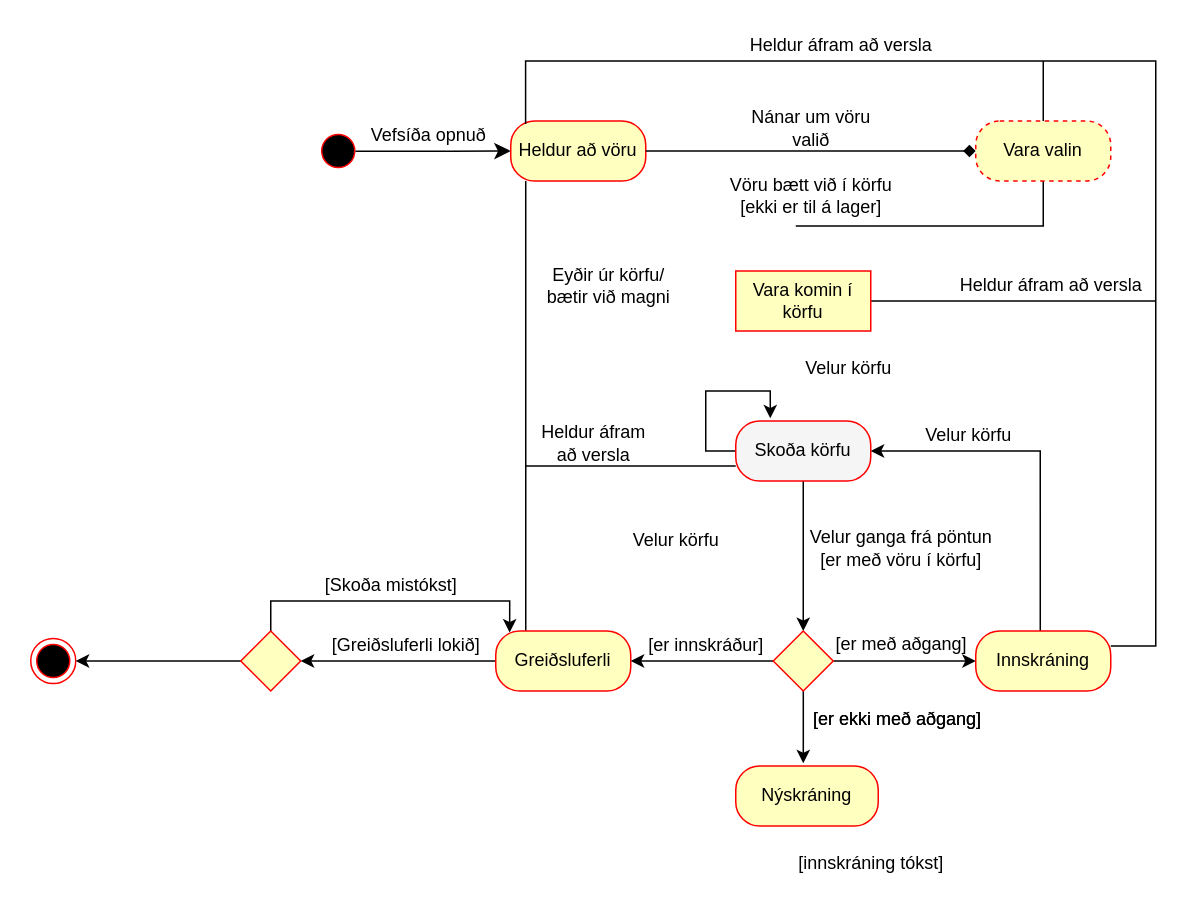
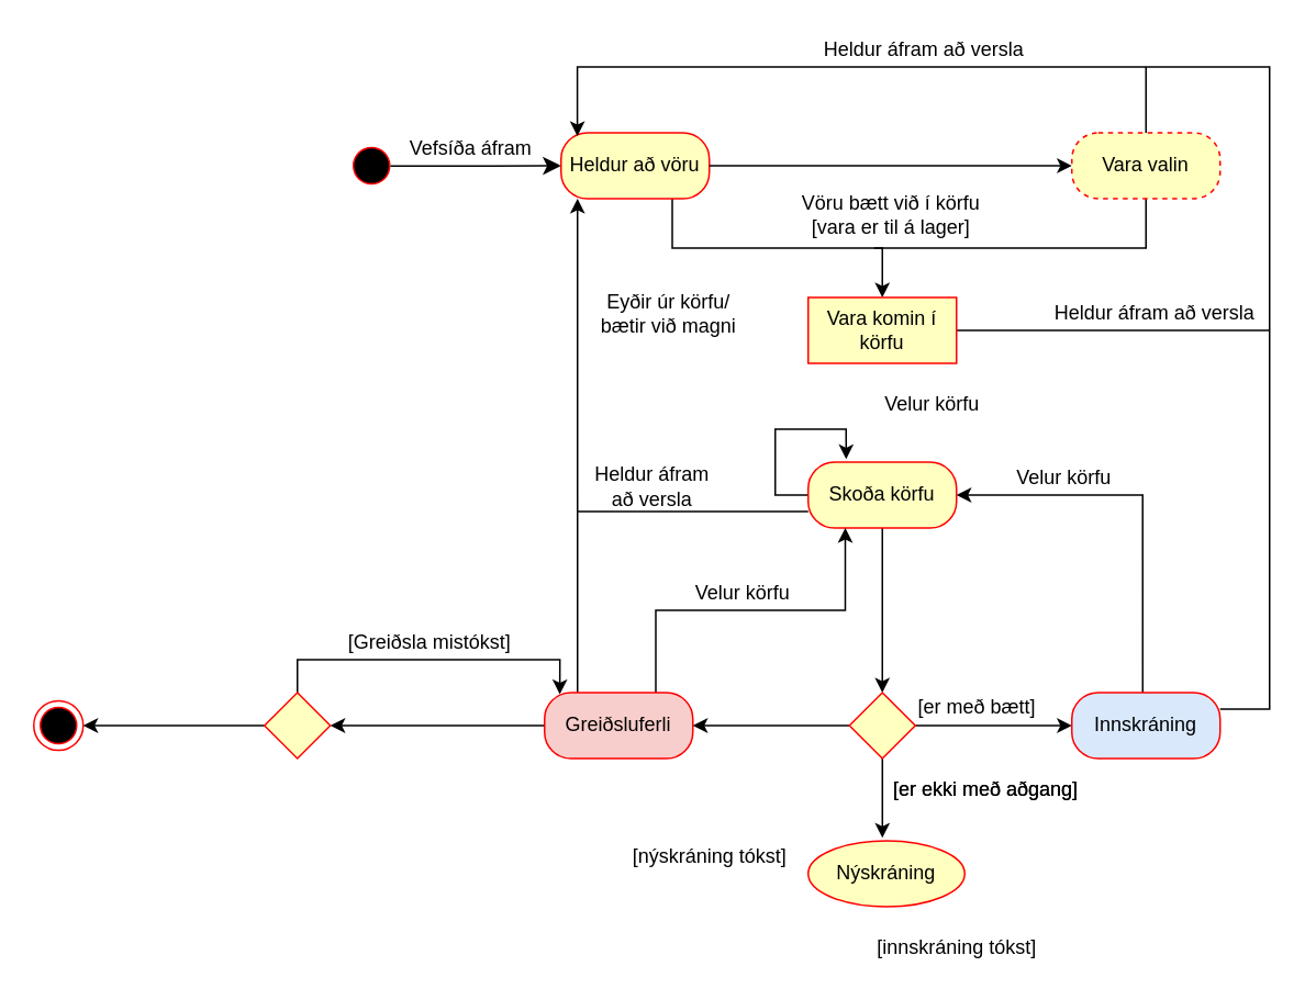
- <mxCell id="27" style="edgeStyle=orthogonalEdgeStyle;rounded=0;orthogonalLoop=1;jettySize=auto;html=1;exitX=1;exitY=0.25;exitDx=0;exitDy=0;entryX=0.11;entryY=0.05;entryDx=0;entryDy=0;entryPerimeter=0;endArrow=none;" parent="1" source="28" target="6" edge="1"><mxGeometry relative="1" as="geometry"><mxPoint x="660" y="120" as="targetPoint" /><Array as="points"><mxPoint x="770" y="430" /><mxPoint x="770" y="40" /><mxPoint x="350" y="40" /></Array></mxGeometry></mxCell>
+ <mxCell id="27" style="edgeStyle=orthogonalEdgeStyle;rounded=0;orthogonalLoop=1;jettySize=auto;html=1;exitX=1;exitY=0.25;exitDx=0;exitDy=0;entryX=0.11;entryY=0.05;entryDx=0;entryDy=0;entryPerimeter=0;" parent="1" source="28" target="6" edge="1"><mxGeometry relative="1" as="geometry"><mxPoint x="660" y="120" as="targetPoint" /><Array as="points"><mxPoint x="770" y="430" /><mxPoint x="770" y="40" /><mxPoint x="350" y="40" /></Array></mxGeometry></mxCell>
- <mxCell id="37" value="Nánar um vöru&lt;br&gt;valið" style="text;html=1;align=center;verticalAlign=middle;resizable=0;points=[];autosize=1;" parent="1" vertex="1"><mxGeometry x="490" y="70" width="100" height="30" as="geometry" /></mxCell>
- <mxCell id="42" value="Vefsíða opnuð" style="text;html=1;align=center;verticalAlign=middle;resizable=0;points=[];autosize=1;" parent="1" vertex="1"><mxGeometry x="240" y="80" width="90" height="20" as="geometry" /></mxCell>
+ <mxCell id="42" value="Vefsíða áfram" style="text;html=1;align=center;verticalAlign=middle;resizable=0;points=[];autosize=1;" parent="1" vertex="1"><mxGeometry x="240" y="80" width="90" height="20" as="geometry" /></mxCell>
- <mxCell id="36" style="edgeStyle=orthogonalEdgeStyle;rounded=0;orthogonalLoop=1;jettySize=auto;html=1;entryX=0;entryY=0.5;entryDx=0;entryDy=0;endArrow=diamond;endFill=1;strokeColor=#000000;" parent="1" source="6" target="40" edge="1"><mxGeometry relative="1" as="geometry"><mxPoint x="515" y="100" as="targetPoint" /><mxPoint x="430" y="100" as="sourcePoint" /></mxGeometry></mxCell>
+ <mxCell id="36" style="edgeStyle=orthogonalEdgeStyle;rounded=0;orthogonalLoop=1;jettySize=auto;html=1;entryX=0;entryY=0.5;entryDx=0;entryDy=0;endArrow=classic;endFill=1;strokeColor=#000000;" parent="1" source="6" target="40" edge="1"><mxGeometry relative="1" as="geometry"><mxPoint x="515" y="100" as="targetPoint" /><mxPoint x="430" y="100" as="sourcePoint" /></mxGeometry></mxCell>
- <mxCell id="15" style="edgeStyle=orthogonalEdgeStyle;rounded=0;orthogonalLoop=1;jettySize=auto;html=1;entryX=0.111;entryY=1;entryDx=0;entryDy=0;entryPerimeter=0;endArrow=none;endFill=1;strokeColor=#000000;" parent="1" source="18" target="6" edge="1"><mxGeometry relative="1" as="geometry"><Array as="points"><mxPoint x="350" y="300" /><mxPoint x="350" y="300" /></Array></mxGeometry></mxCell>
+ <mxCell id="15" style="edgeStyle=orthogonalEdgeStyle;rounded=0;orthogonalLoop=1;jettySize=auto;html=1;entryX=0.111;entryY=1;entryDx=0;entryDy=0;entryPerimeter=0;endArrow=classic;endFill=1;strokeColor=#000000;" parent="1" source="18" target="6" edge="1"><mxGeometry relative="1" as="geometry"><Array as="points"><mxPoint x="350" y="300" /><mxPoint x="350" y="300" /></Array></mxGeometry></mxCell>
- <mxCell id="35" value="Vöru bætt við í körfu&lt;br&gt;[ekki er til á lager]" style="text;html=1;align=center;verticalAlign=middle;resizable=0;points=[];autosize=1;" parent="1" vertex="1"><mxGeometry x="480" y="115" width="120" height="30" as="geometry" /></mxCell>
+ <mxCell id="35" value="Vöru bætt við í körfu&lt;br&gt;[vara er til á lager]" style="text;html=1;align=center;verticalAlign=middle;resizable=0;points=[];autosize=1;" parent="1" vertex="1"><mxGeometry x="480" y="115" width="120" height="30" as="geometry" /></mxCell>
+ <mxCell id="5" style="edgeStyle=orthogonalEdgeStyle;rounded=0;orthogonalLoop=1;jettySize=auto;html=1;entryX=0.5;entryY=0;entryDx=0;entryDy=0;endArrow=classic;endFill=1;strokeColor=#000000;exitX=0.75;exitY=1;exitDx=0;exitDy=0;" parent="1" source="6" target="8" edge="1"><mxGeometry relative="1" as="geometry"><mxPoint x="535" y="120" as="sourcePoint" /><mxPoint x="490" y="100" as="targetPoint" /></mxGeometry></mxCell>
- <mxCell id="12" value="Skoða körfu" style="rounded=1;whiteSpace=wrap;html=1;arcSize=40;fontColor=#000000;fillColor=#f5f5f5;strokeColor=#ff0000;" parent="1" vertex="1"><mxGeometry x="490" y="280" width="90" height="40" as="geometry" /></mxCell>
+ <mxCell id="12" value="Skoða körfu" style="rounded=1;whiteSpace=wrap;html=1;arcSize=40;fontColor=#000000;fillColor=#ffffc0;strokeColor=#ff0000;" parent="1" vertex="1"><mxGeometry x="490" y="280" width="90" height="40" as="geometry" /></mxCell>
- <mxCell id="24" value="&lt;div&gt;Velur ganga frá pöntun&lt;/div&gt;&lt;div&gt; [er með vöru í körfu]&lt;/div&gt;" style="text;html=1;align=center;verticalAlign=middle;resizable=0;points=[];autosize=1;" parent="1" vertex="1"><mxGeometry x="530" y="350" width="140" height="30" as="geometry" /></mxCell>
+ <mxCell id="16" style="edgeStyle=orthogonalEdgeStyle;rounded=0;orthogonalLoop=1;jettySize=auto;html=1;exitX=0.75;exitY=0;exitDx=0;exitDy=0;entryX=0.25;entryY=1;entryDx=0;entryDy=0;" edge="1" parent="1" source="18" target="12"><mxGeometry relative="1" as="geometry" /></mxCell>
- <mxCell id="50" value="[Skoða mistókst]" style="text;html=1;align=center;verticalAlign=middle;resizable=0;points=[];autosize=1;" vertex="1" parent="1"><mxGeometry x="200" y="380" width="120" height="20" as="geometry" /></mxCell>
+ <mxCell id="50" value="[Greiðsla mistókst]" style="text;html=1;align=center;verticalAlign=middle;resizable=0;points=[];autosize=1;" vertex="1" parent="1"><mxGeometry x="200" y="380" width="120" height="20" as="geometry" /></mxCell>
- <mxCell id="25" value="&lt;!--StartFragment--&gt;[er með aðgang]&lt;!--EndFragment--&gt;" style="text;whiteSpace=wrap;html=1;" parent="1" vertex="1"><mxGeometry x="555" y="415" width="120" height="30" as="geometry" /></mxCell>
+ <mxCell id="25" value="&lt;!--StartFragment--&gt;[er með bætt]&lt;!--EndFragment--&gt;" style="text;whiteSpace=wrap;html=1;" parent="1" vertex="1"><mxGeometry x="555" y="415" width="120" height="30" as="geometry" /></mxCell>
- <mxCell id="49" value="[Greiðsluferli lokið]" style="text;html=1;align=center;verticalAlign=middle;resizable=0;points=[];autosize=1;" vertex="1" parent="1"><mxGeometry x="210" y="420" width="120" height="20" as="geometry" /></mxCell>
- <mxCell id="19" value="&lt;div&gt;[er innskráður]&lt;/div&gt;" style="text;html=1;align=center;verticalAlign=middle;resizable=0;points=[];autosize=1;" parent="1" vertex="1"><mxGeometry x="425" y="420" width="90" height="20" as="geometry" /></mxCell>
- <mxCell id="18" value="&lt;div&gt;Greiðsluferli&lt;/div&gt;" style="rounded=1;whiteSpace=wrap;html=1;arcSize=40;fontColor=#000000;fillColor=#ffffc0;strokeColor=#ff0000;" parent="1" vertex="1"><mxGeometry x="330" y="420" width="90" height="40" as="geometry" /></mxCell>
+ <mxCell id="18" value="&lt;div&gt;Greiðsluferli&lt;/div&gt;" style="rounded=1;whiteSpace=wrap;html=1;arcSize=40;fontColor=#000000;fillColor=#f8cecc;strokeColor=#ff0000;" parent="1" vertex="1"><mxGeometry x="330" y="420" width="90" height="40" as="geometry" /></mxCell>
- <mxCell id="28" value="Innskráning" style="rounded=1;whiteSpace=wrap;html=1;arcSize=40;fontColor=#000000;fillColor=#ffffc0;strokeColor=#ff0000;" parent="1" vertex="1"><mxGeometry x="650" y="420" width="90" height="40" as="geometry" /></mxCell>
+ <mxCell id="28" value="Innskráning" style="rounded=1;whiteSpace=wrap;html=1;arcSize=40;fontColor=#000000;fillColor=#dae8fc;strokeColor=#ff0000;" parent="1" vertex="1"><mxGeometry x="650" y="420" width="90" height="40" as="geometry" /></mxCell>
+ <mxCell id="31" value="[nýskráning tókst]" style="text;html=1;align=center;verticalAlign=middle;resizable=0;points=[];autosize=1;" parent="1" vertex="1"><mxGeometry x="375" y="510" width="110" height="20" as="geometry" /></mxCell>
- <mxCell id="2" value="Nýskráning" style="rounded=1;whiteSpace=wrap;html=1;arcSize=40;fontColor=#000000;fillColor=#ffffc0;strokeColor=#ff0000;" parent="1" vertex="1"><mxGeometry x="490" y="510" width="95" height="40" as="geometry" /></mxCell>
+ <mxCell id="2" value="Nýskráning" style="ellipse;whiteSpace=wrap;html=1;arcSize=40;fontColor=#000000;fillColor=#ffffc0;strokeColor=#ff0000;" parent="1" vertex="1"><mxGeometry x="490" y="510" width="95" height="40" as="geometry" /></mxCell>
